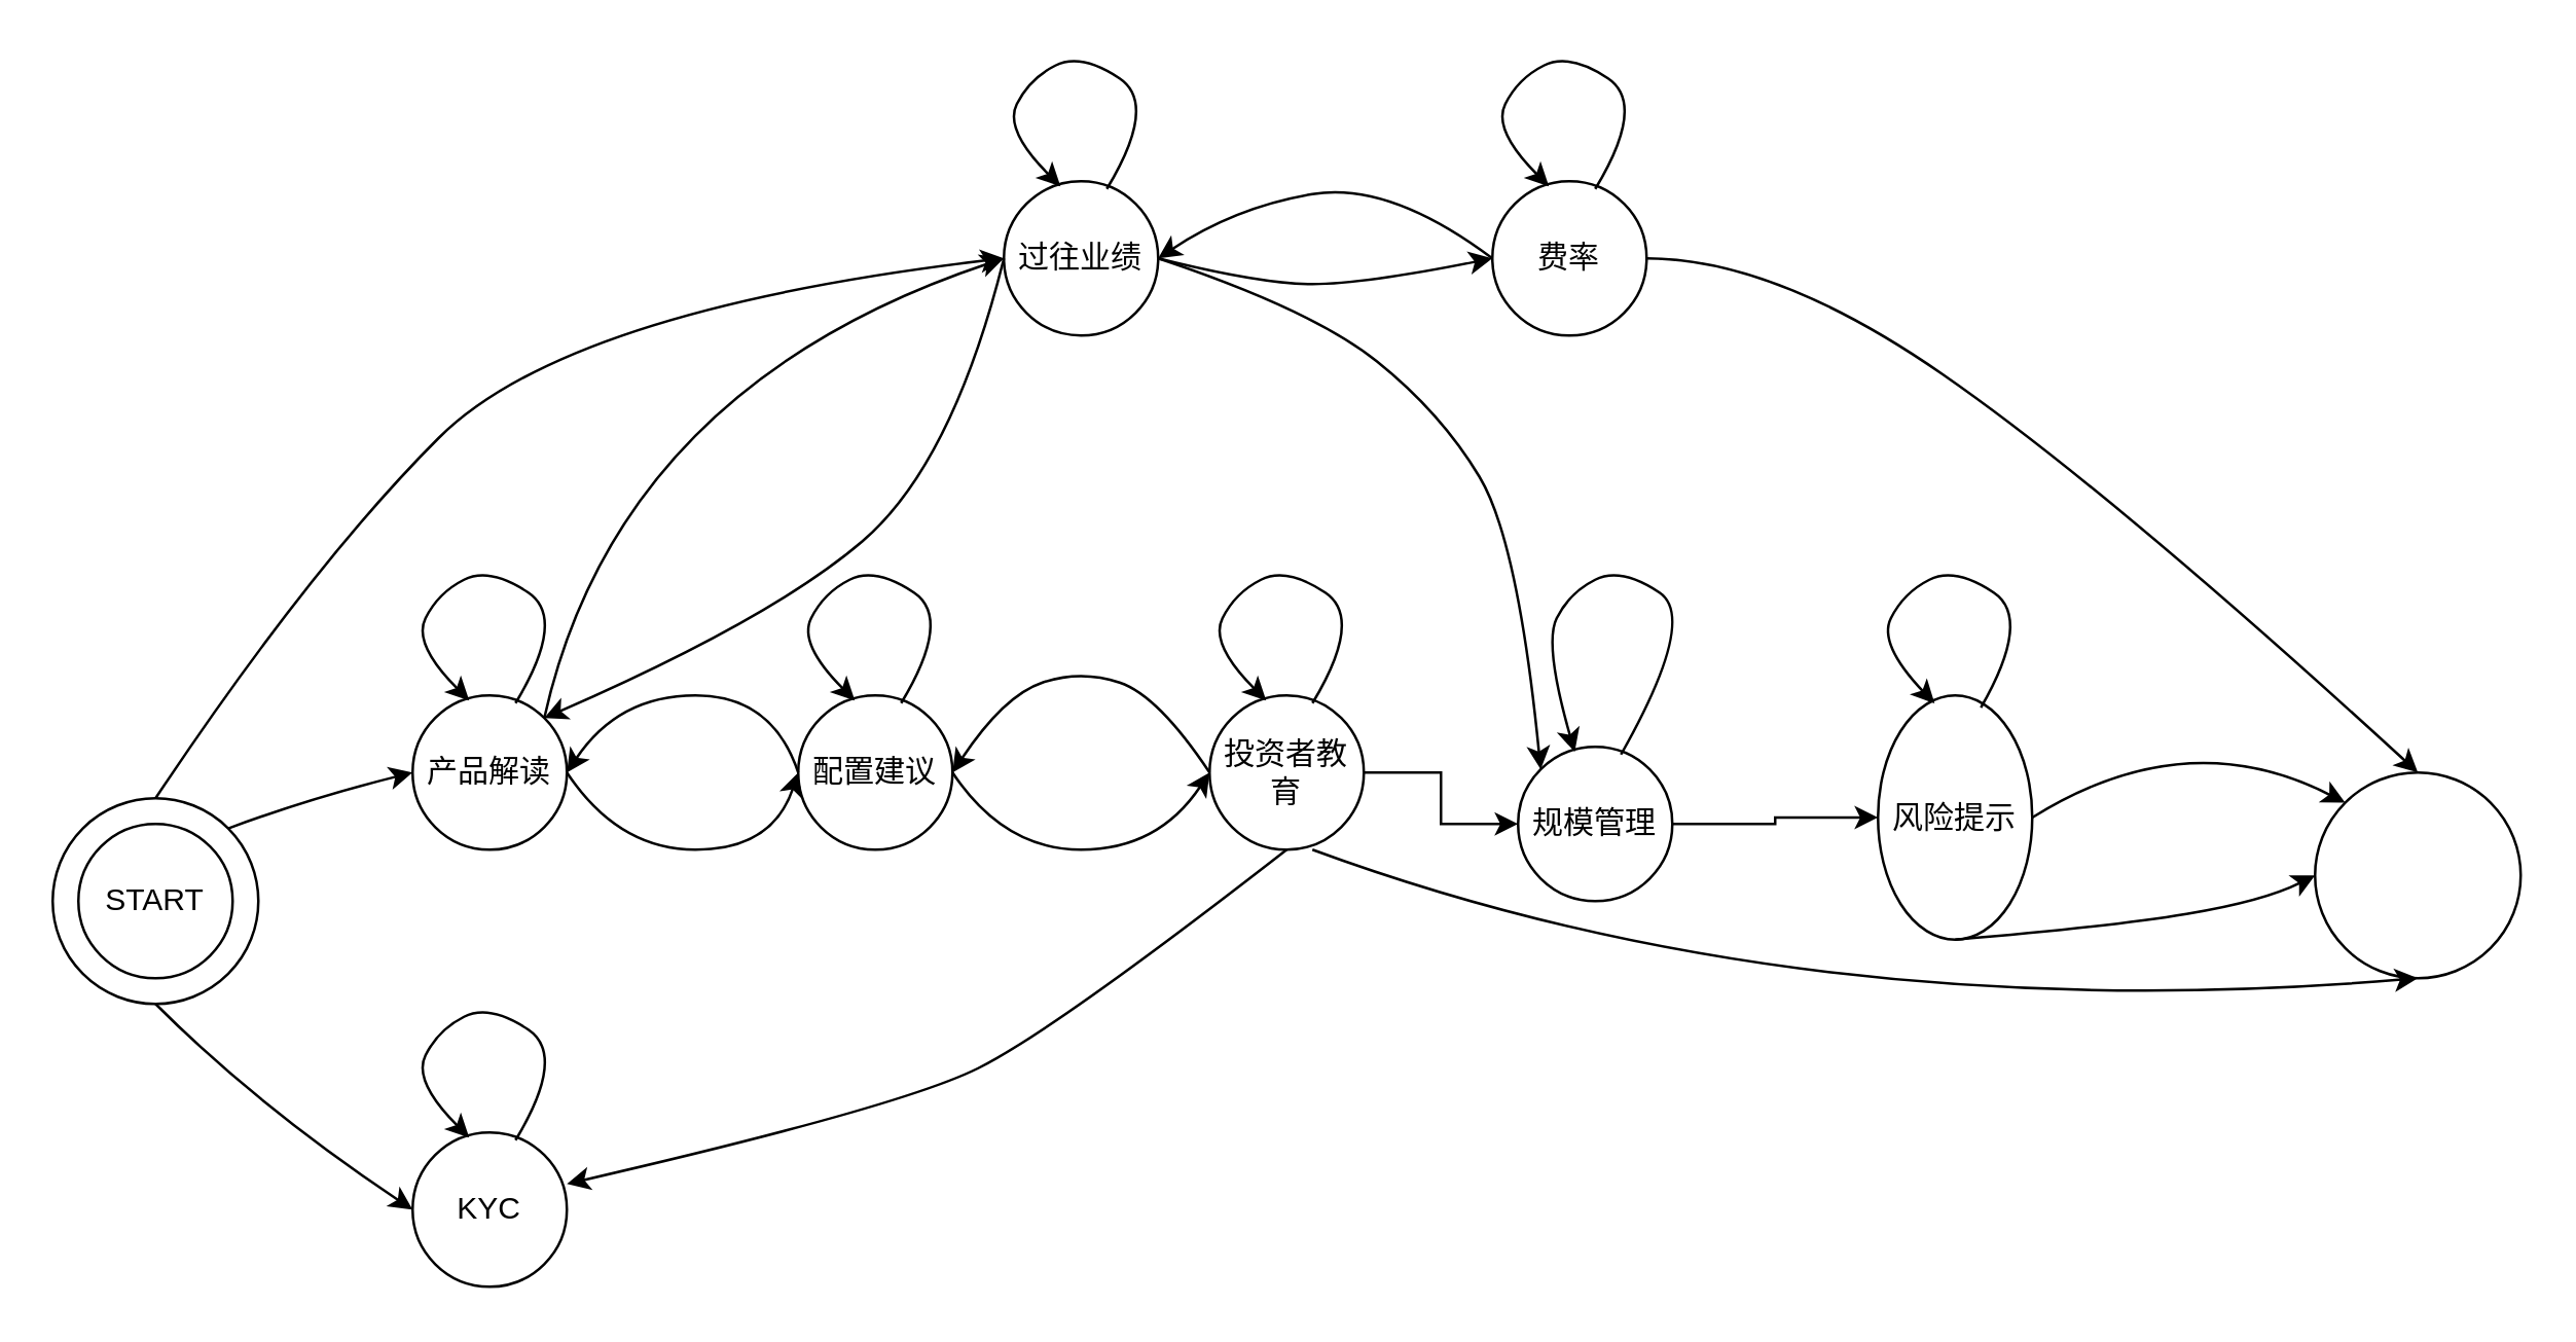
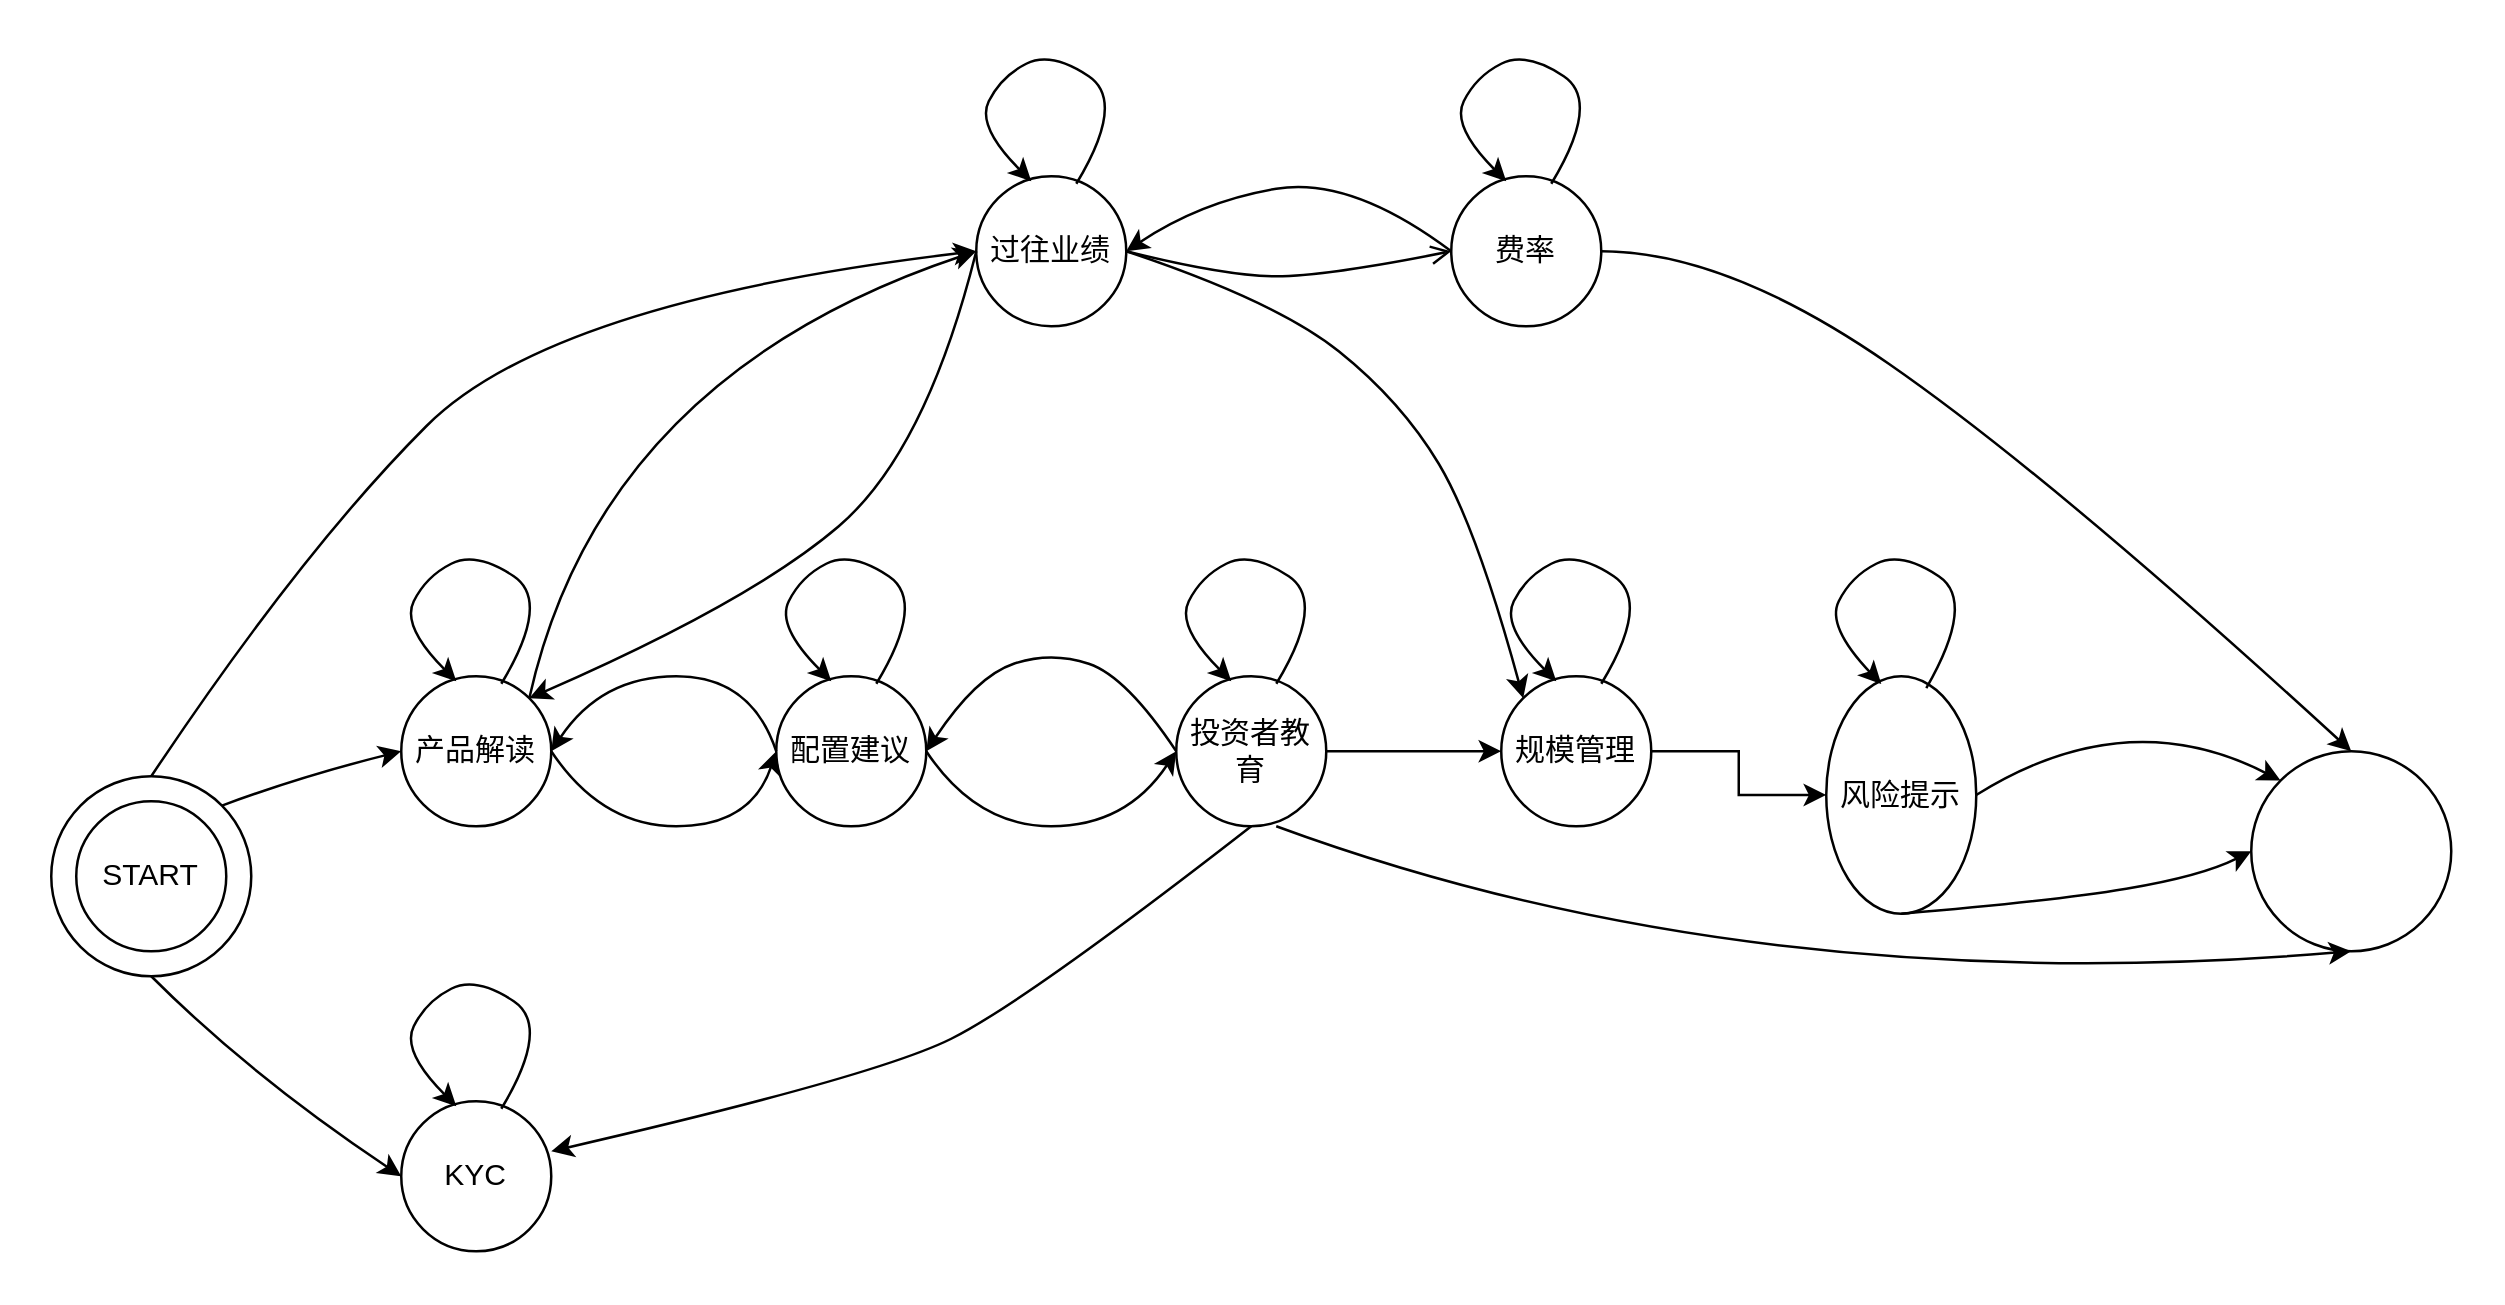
- <mxCell id="31" value="" style="curved=1;endArrow=classic;html=1;rounded=0;entryX=0;entryY=0.5;entryDx=0;entryDy=0;exitX=1;exitY=0.5;exitDx=0;exitDy=0;" edge="1" parent="1" source="15" target="29"><mxGeometry width="50" height="50" relative="1" as="geometry"><mxPoint x="850" y="490" as="sourcePoint" /><mxPoint x="900" y="440" as="targetPoint" /><Array as="points"><mxPoint x="490" y="110" /><mxPoint x="530" y="110" /></Array></mxGeometry></mxCell>
+ <mxCell id="31" value="" style="curved=1;endArrow=open;html=1;rounded=0;entryX=0;entryY=0.5;entryDx=0;entryDy=0;exitX=1;exitY=0.5;exitDx=0;exitDy=0;" edge="1" parent="1" source="15" target="29"><mxGeometry width="50" height="50" relative="1" as="geometry"><mxPoint x="850" y="490" as="sourcePoint" /><mxPoint x="900" y="440" as="targetPoint" /><Array as="points"><mxPoint x="490" y="110" /><mxPoint x="530" y="110" /></Array></mxGeometry></mxCell>
- <mxCell id="13" value="规模管理" style="ellipse;whiteSpace=wrap;html=1;" vertex="1" parent="1"><mxGeometry x="590" y="290" width="60" height="60" as="geometry" /></mxCell>
+ <mxCell id="13" value="规模管理" style="ellipse;whiteSpace=wrap;html=1;" vertex="1" parent="1"><mxGeometry x="600" y="270" width="60" height="60" as="geometry" /></mxCell>
